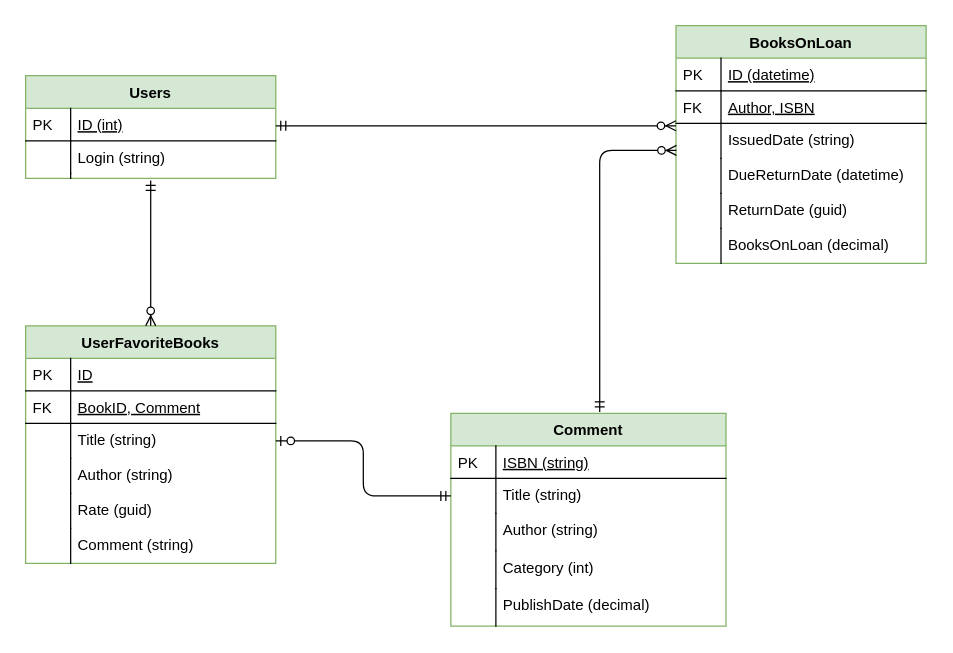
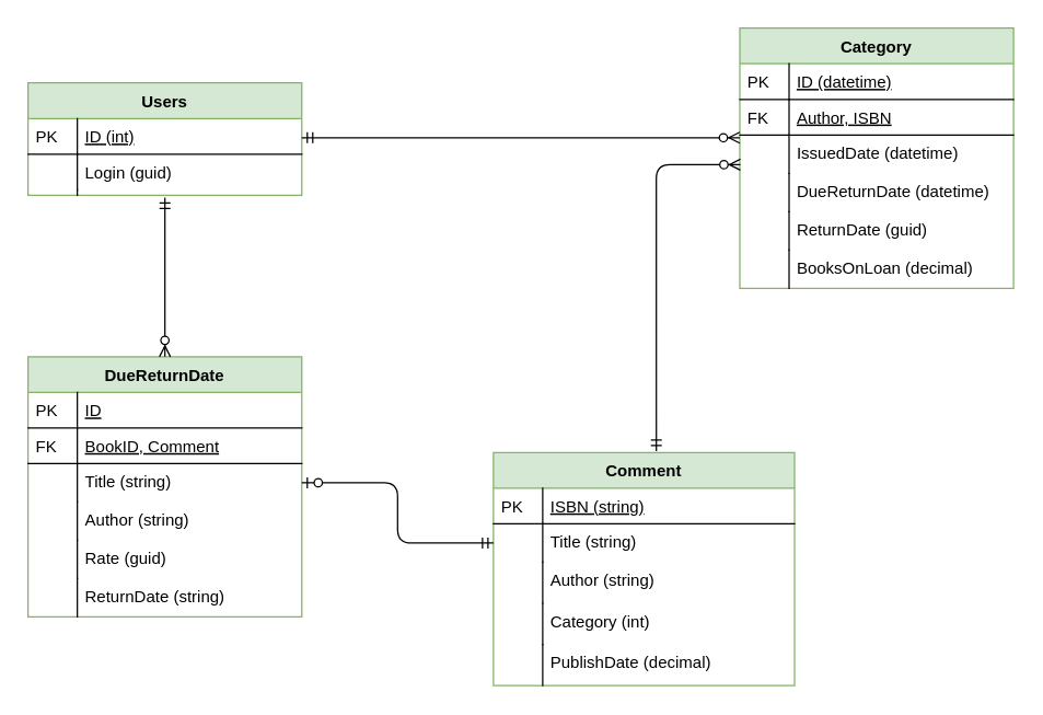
- <mxCell id="33" value="BooksOnLoan" style="swimlane;fontStyle=1;childLayout=stackLayout;horizontal=1;startSize=26;horizontalStack=0;resizeParent=1;resizeLast=0;collapsible=1;marginBottom=0;rounded=0;shadow=0;strokeWidth=1;fillColor=#d5e8d4;strokeColor=#82b366;" vertex="1" parent="1"><mxGeometry x="540" y="20" width="200" height="190" as="geometry"><mxRectangle x="160" y="120" width="160" height="26" as="alternateBounds" /></mxGeometry></mxCell>
+ <mxCell id="33" value="Category" style="swimlane;fontStyle=1;childLayout=stackLayout;horizontal=1;startSize=26;horizontalStack=0;resizeParent=1;resizeLast=0;collapsible=1;marginBottom=0;rounded=0;shadow=0;strokeWidth=1;fillColor=#d5e8d4;strokeColor=#82b366;" vertex="1" parent="1"><mxGeometry x="540" y="20" width="200" height="190" as="geometry"><mxRectangle x="160" y="120" width="160" height="26" as="alternateBounds" /></mxGeometry></mxCell>
- <mxCell id="38" value="IssuedDate (string)" style="shape=partialRectangle;top=0;left=0;right=0;bottom=0;align=left;verticalAlign=top;fillColor=none;spacingLeft=40;spacingRight=4;overflow=hidden;rotatable=0;points=[[0,0.5],[1,0.5]];portConstraint=eastwest;dropTarget=0;rounded=0;shadow=0;strokeWidth=1;" vertex="1" parent="33"><mxGeometry y="78" width="200" height="28" as="geometry" /></mxCell>
+ <mxCell id="38" value="IssuedDate (datetime)" style="shape=partialRectangle;top=0;left=0;right=0;bottom=0;align=left;verticalAlign=top;fillColor=none;spacingLeft=40;spacingRight=4;overflow=hidden;rotatable=0;points=[[0,0.5],[1,0.5]];portConstraint=eastwest;dropTarget=0;rounded=0;shadow=0;strokeWidth=1;" vertex="1" parent="33"><mxGeometry y="78" width="200" height="28" as="geometry" /></mxCell>
- <mxCell id="16" value="Login (string)" style="shape=partialRectangle;top=0;left=0;right=0;bottom=0;align=left;verticalAlign=top;fillColor=none;spacingLeft=40;spacingRight=4;overflow=hidden;rotatable=0;points=[[0,0.5],[1,0.5]];portConstraint=eastwest;dropTarget=0;rounded=0;shadow=0;strokeWidth=1;" vertex="1" parent="13"><mxGeometry y="52" width="200" height="26" as="geometry" /></mxCell>
+ <mxCell id="16" value="Login (guid)" style="shape=partialRectangle;top=0;left=0;right=0;bottom=0;align=left;verticalAlign=top;fillColor=none;spacingLeft=40;spacingRight=4;overflow=hidden;rotatable=0;points=[[0,0.5],[1,0.5]];portConstraint=eastwest;dropTarget=0;rounded=0;shadow=0;strokeWidth=1;" vertex="1" parent="13"><mxGeometry y="52" width="200" height="26" as="geometry" /></mxCell>
- <mxCell id="20" value="UserFavoriteBooks" style="swimlane;fontStyle=1;childLayout=stackLayout;horizontal=1;startSize=26;horizontalStack=0;resizeParent=1;resizeLast=0;collapsible=1;marginBottom=0;rounded=0;shadow=0;strokeWidth=1;fillColor=#d5e8d4;strokeColor=#82b366;" vertex="1" parent="1"><mxGeometry x="20" y="260" width="200" height="190" as="geometry"><mxRectangle x="160" y="120" width="160" height="26" as="alternateBounds" /></mxGeometry></mxCell>
+ <mxCell id="20" value="DueReturnDate" style="swimlane;fontStyle=1;childLayout=stackLayout;horizontal=1;startSize=26;horizontalStack=0;resizeParent=1;resizeLast=0;collapsible=1;marginBottom=0;rounded=0;shadow=0;strokeWidth=1;fillColor=#d5e8d4;strokeColor=#82b366;" vertex="1" parent="1"><mxGeometry x="20" y="260" width="200" height="190" as="geometry"><mxRectangle x="160" y="120" width="160" height="26" as="alternateBounds" /></mxGeometry></mxCell>
- <mxCell id="31" value="Comment (string)" style="shape=partialRectangle;top=0;left=0;right=0;bottom=0;align=left;verticalAlign=top;fillColor=none;spacingLeft=40;spacingRight=4;overflow=hidden;rotatable=0;points=[[0,0.5],[1,0.5]];portConstraint=eastwest;dropTarget=0;rounded=0;shadow=0;strokeWidth=1;" vertex="1" parent="20"><mxGeometry y="162" width="200" height="28" as="geometry" /></mxCell>
+ <mxCell id="31" value="ReturnDate (string)" style="shape=partialRectangle;top=0;left=0;right=0;bottom=0;align=left;verticalAlign=top;fillColor=none;spacingLeft=40;spacingRight=4;overflow=hidden;rotatable=0;points=[[0,0.5],[1,0.5]];portConstraint=eastwest;dropTarget=0;rounded=0;shadow=0;strokeWidth=1;" vertex="1" parent="20"><mxGeometry y="162" width="200" height="28" as="geometry" /></mxCell>
